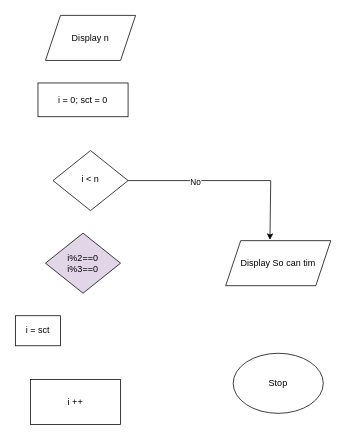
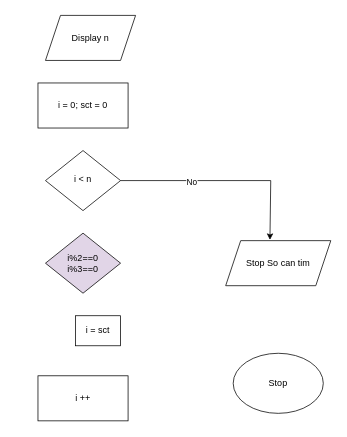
- <mxCell id="4" value="i = 0; sct = 0" style="rounded=0;whiteSpace=wrap;html=1;" vertex="1" parent="1"><mxGeometry x="50" y="110" width="120" height="45" as="geometry" /></mxCell>
+ <mxCell id="4" value="i = 0; sct = 0" style="rounded=0;whiteSpace=wrap;html=1;" vertex="1" parent="1"><mxGeometry x="50" y="110" width="120" height="60" as="geometry" /></mxCell>
- <mxCell id="2" value="i &amp;lt; n" style="rhombus;whiteSpace=wrap;html=1;shadow=0;fontFamily=Helvetica;fontSize=12;align=center;strokeWidth=1;spacing=6;spacingTop=-4;" parent="1" vertex="1"><mxGeometry x="70" y="200" width="100" height="80" as="geometry" /></mxCell>
+ <mxCell id="2" value="i &amp;lt; n" style="rhombus;whiteSpace=wrap;html=1;shadow=0;fontFamily=Helvetica;fontSize=12;align=center;strokeWidth=1;spacing=6;spacingTop=-4;" parent="1" vertex="1"><mxGeometry x="60" y="200" width="100" height="80" as="geometry" /></mxCell>
- <mxCell id="8" value="Display So can tim" style="shape=parallelogram;perimeter=parallelogramPerimeter;whiteSpace=wrap;html=1;fixedSize=1;" vertex="1" parent="1"><mxGeometry x="300" y="320" width="140" height="60" as="geometry" /></mxCell>
+ <mxCell id="8" value="Stop So can tim" style="shape=parallelogram;perimeter=parallelogramPerimeter;whiteSpace=wrap;html=1;fixedSize=1;" vertex="1" parent="1"><mxGeometry x="300" y="320" width="140" height="60" as="geometry" /></mxCell>
- <mxCell id="6" value="i = sct" style="rounded=0;whiteSpace=wrap;html=1;" vertex="1" parent="1"><mxGeometry x="20" y="420" width="60" height="40" as="geometry" /></mxCell>
+ <mxCell id="6" value="i = sct" style="rounded=0;whiteSpace=wrap;html=1;" vertex="1" parent="1"><mxGeometry x="100" y="420" width="60" height="40" as="geometry" /></mxCell>
- <mxCell id="7" value="i ++" style="rounded=0;whiteSpace=wrap;html=1;" vertex="1" parent="1"><mxGeometry x="40" y="505" width="120" height="60" as="geometry" /></mxCell>
+ <mxCell id="7" value="i ++" style="rounded=0;whiteSpace=wrap;html=1;" vertex="1" parent="1"><mxGeometry x="50" y="500" width="120" height="60" as="geometry" /></mxCell>
